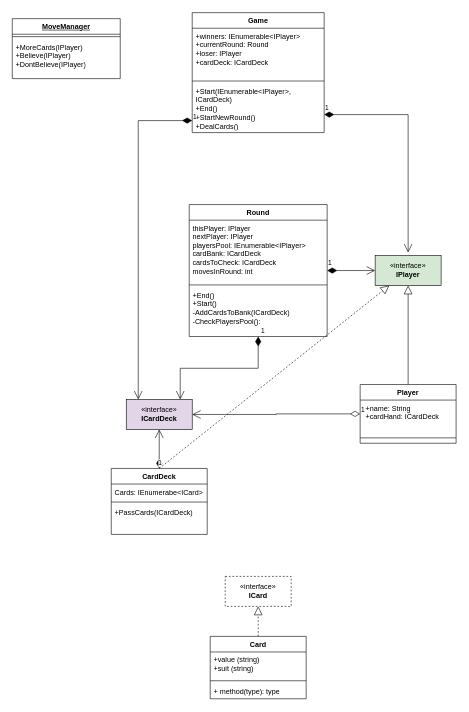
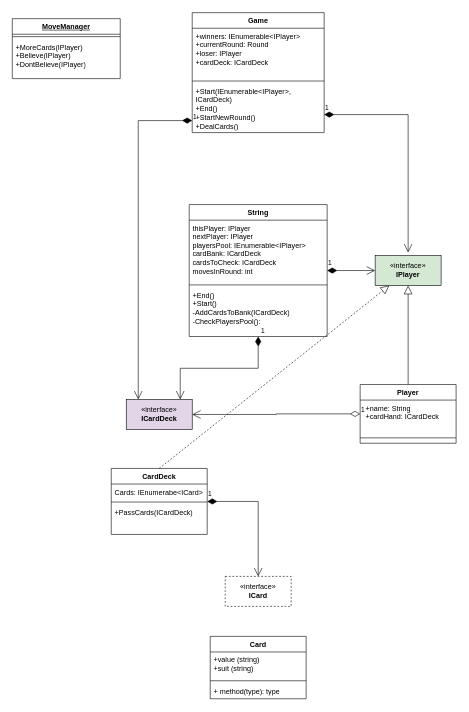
- <mxCell id="14" value="Round" style="swimlane;fontStyle=1;align=center;verticalAlign=top;childLayout=stackLayout;horizontal=1;startSize=26;horizontalStack=0;resizeParent=1;resizeParentMax=0;resizeLast=0;collapsible=1;marginBottom=0;whiteSpace=wrap;html=1;" parent="1" vertex="1"><mxGeometry x="315" y="340" width="230" height="220" as="geometry" /></mxCell>
+ <mxCell id="14" value="String" style="swimlane;fontStyle=1;align=center;verticalAlign=top;childLayout=stackLayout;horizontal=1;startSize=26;horizontalStack=0;resizeParent=1;resizeParentMax=0;resizeLast=0;collapsible=1;marginBottom=0;whiteSpace=wrap;html=1;" parent="1" vertex="1"><mxGeometry x="315" y="340" width="230" height="220" as="geometry" /></mxCell>
- <mxCell id="24" value="1" style="endArrow=open;html=1;endSize=12;startArrow=diamondThin;startSize=14;startFill=1;edgeStyle=orthogonalEdgeStyle;align=left;verticalAlign=bottom;rounded=0;" parent="1" source="2" target="21" edge="1"><mxGeometry x="-1" y="3" relative="1" as="geometry"><mxPoint x="490" y="960" as="sourcePoint" /><mxPoint x="650" y="960" as="targetPoint" /></mxGeometry></mxCell>
+ <mxCell id="24" value="1" style="endArrow=open;html=1;endSize=12;startArrow=diamondThin;startSize=14;startFill=1;edgeStyle=orthogonalEdgeStyle;align=left;verticalAlign=bottom;rounded=0;entryX=0.5;entryY=0;entryDx=0;entryDy=0;" parent="1" source="2" target="6" edge="1"><mxGeometry x="-1" y="3" relative="1" as="geometry"><mxPoint x="490" y="960" as="sourcePoint" /><mxPoint x="650" y="960" as="targetPoint" /></mxGeometry></mxCell>
- <mxCell id="11" value="" style="endArrow=block;dashed=1;endFill=0;endSize=12;html=1;rounded=0;entryX=0.5;entryY=1;entryDx=0;entryDy=0;exitX=0.5;exitY=0;exitDx=0;exitDy=0;" parent="1" source="7" target="6" edge="1"><mxGeometry width="160" relative="1" as="geometry"><mxPoint x="240" y="990" as="sourcePoint" /><mxPoint x="450" y="890" as="targetPoint" /></mxGeometry></mxCell>
